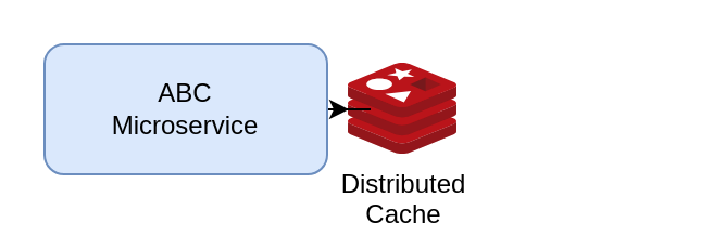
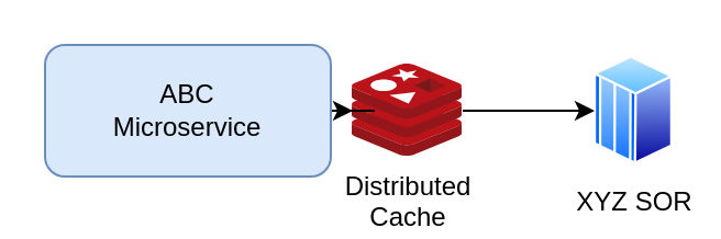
+ <mxCell id="3" style="edgeStyle=orthogonalEdgeStyle;rounded=0;orthogonalLoop=1;jettySize=auto;html=1;" edge="1" parent="1" source="4" target="2"><mxGeometry relative="1" as="geometry" /></mxCell>
+ <mxCell id="2" value="XYZ SOR" style="aspect=fixed;perimeter=ellipsePerimeter;html=1;align=center;shadow=0;dashed=0;spacingTop=3;image;image=img/lib/active_directory/mainframe_host.svg;" vertex="1" parent="1"><mxGeometry x="270" y="25" width="36" height="50" as="geometry" /></mxCell>
